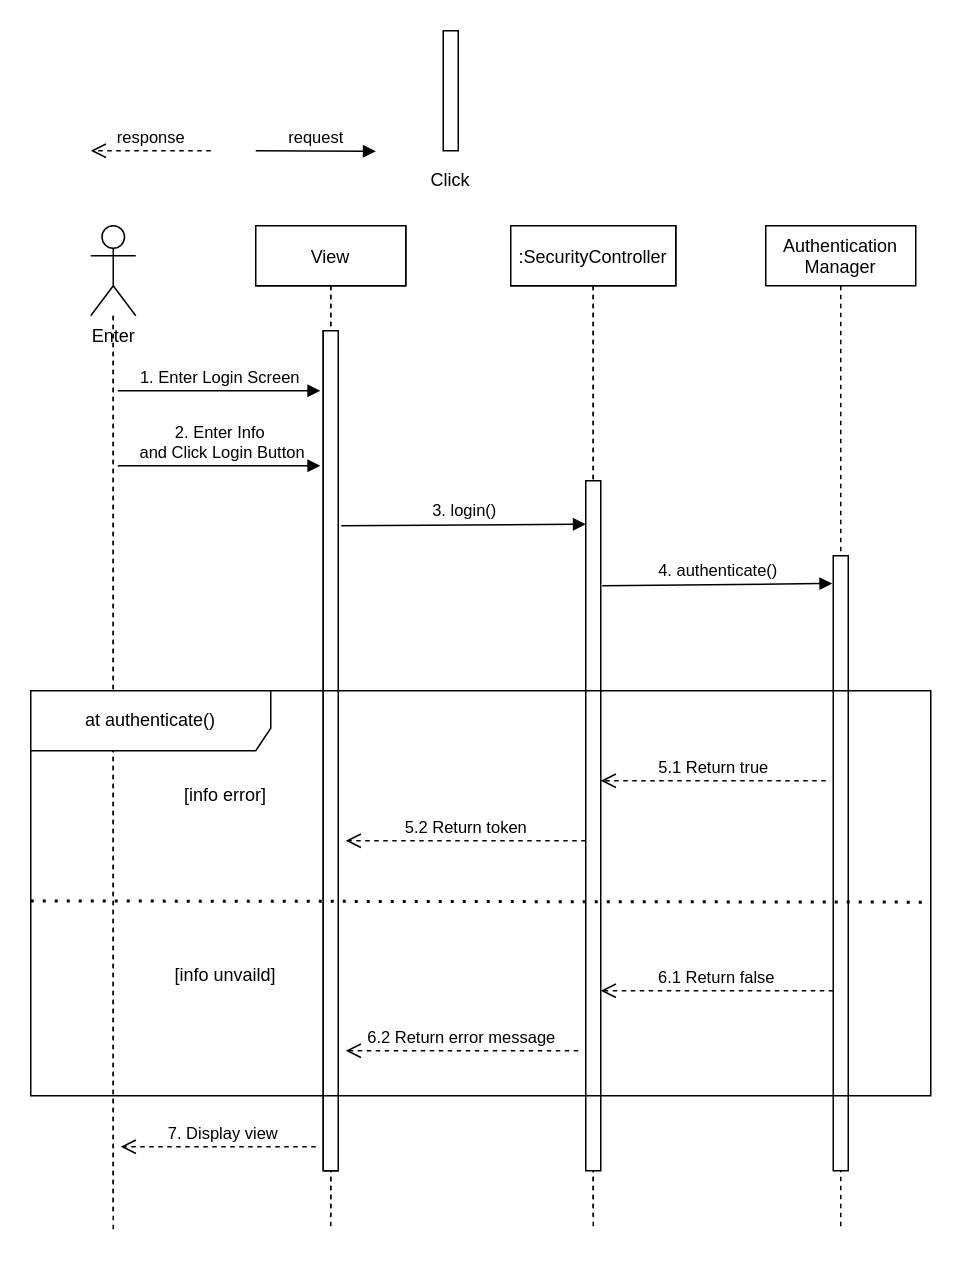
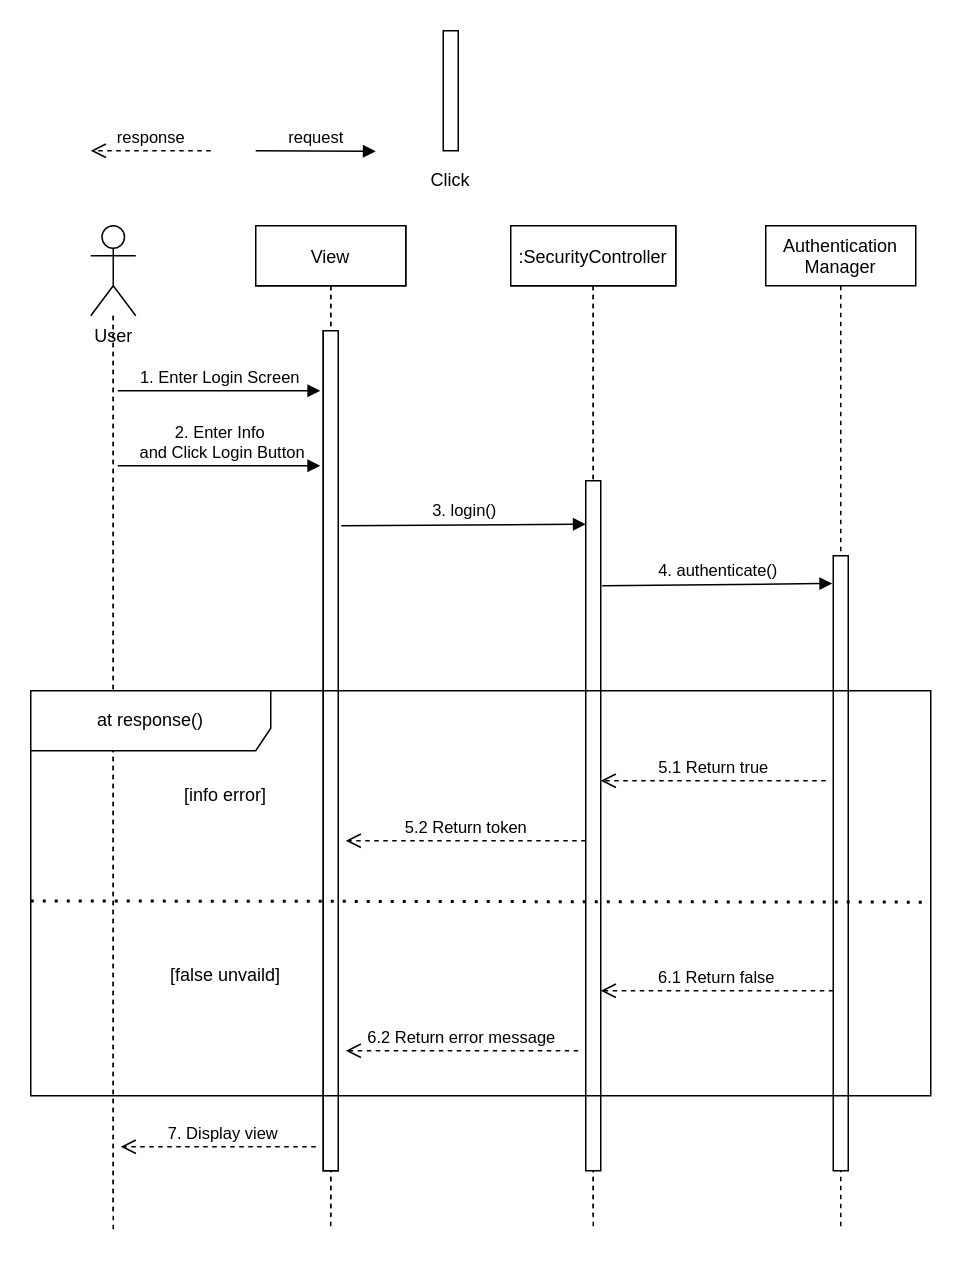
- <mxCell id="3" value="Enter" style="shape=umlActor;verticalLabelPosition=bottom;verticalAlign=top;html=1;" parent="1" vertex="1"><mxGeometry x="60" y="150" width="30" height="60" as="geometry" /></mxCell>
+ <mxCell id="3" value="User" style="shape=umlActor;verticalLabelPosition=bottom;verticalAlign=top;html=1;" parent="1" vertex="1"><mxGeometry x="60" y="150" width="30" height="60" as="geometry" /></mxCell>
- <mxCell id="21" value="at authenticate()" style="shape=umlFrame;whiteSpace=wrap;html=1;width=160;height=40;" parent="1" vertex="1"><mxGeometry x="20" y="460" width="600" height="270" as="geometry" /></mxCell>
+ <mxCell id="21" value="at response()" style="shape=umlFrame;whiteSpace=wrap;html=1;width=160;height=40;" parent="1" vertex="1"><mxGeometry x="20" y="460" width="600" height="270" as="geometry" /></mxCell>
- <mxCell id="22" value="[info unvaild]" style="text;html=1;strokeColor=none;fillColor=none;align=center;verticalAlign=middle;whiteSpace=wrap;rounded=0;" parent="1" vertex="1"><mxGeometry x="90" y="640" width="120" height="20" as="geometry" /></mxCell>
+ <mxCell id="22" value="[false unvaild]" style="text;html=1;strokeColor=none;fillColor=none;align=center;verticalAlign=middle;whiteSpace=wrap;rounded=0;" parent="1" vertex="1"><mxGeometry x="90" y="640" width="120" height="20" as="geometry" /></mxCell>
